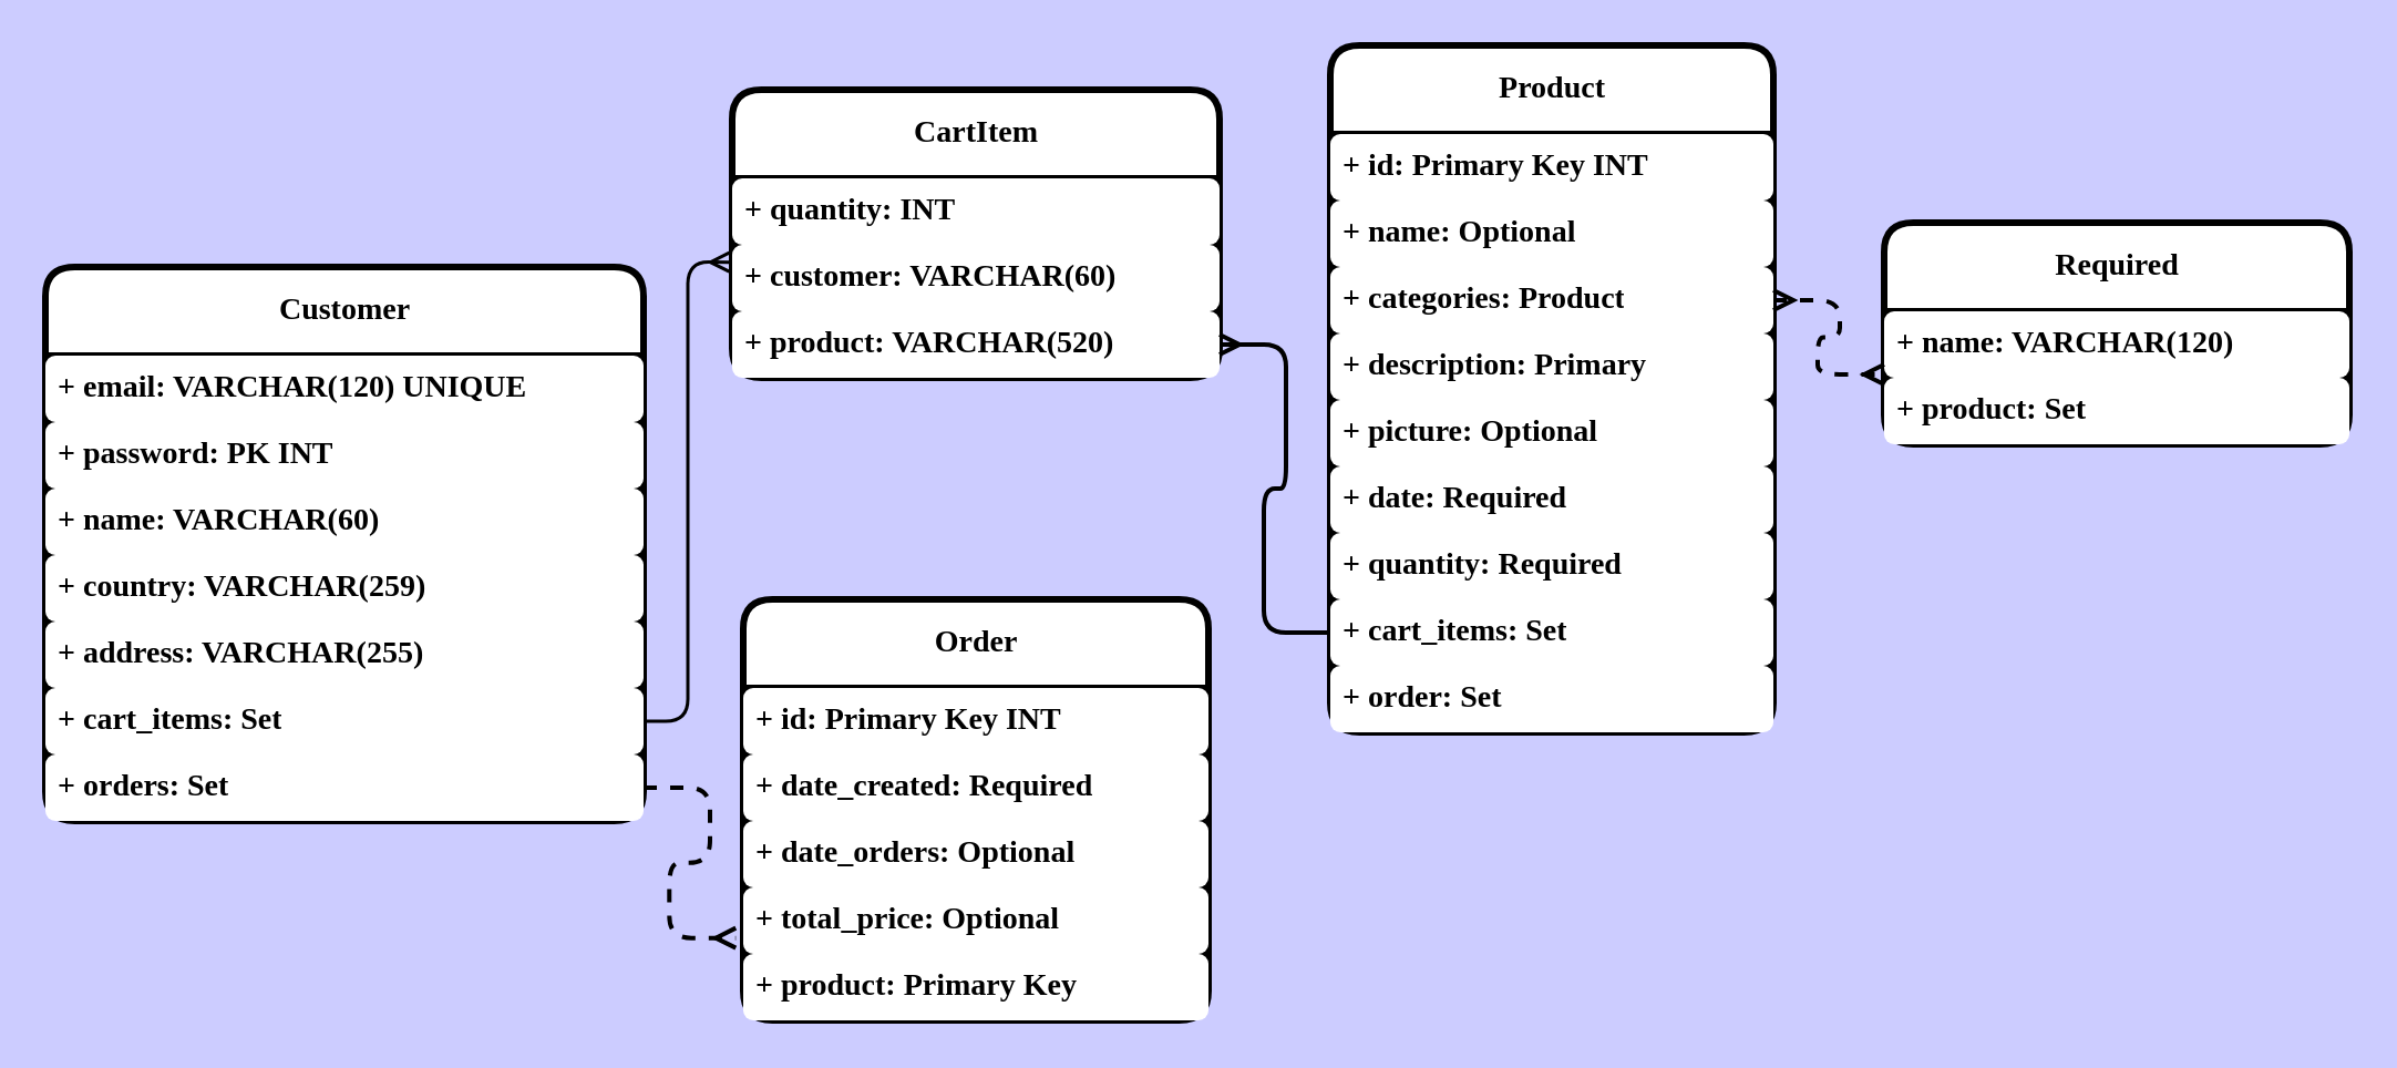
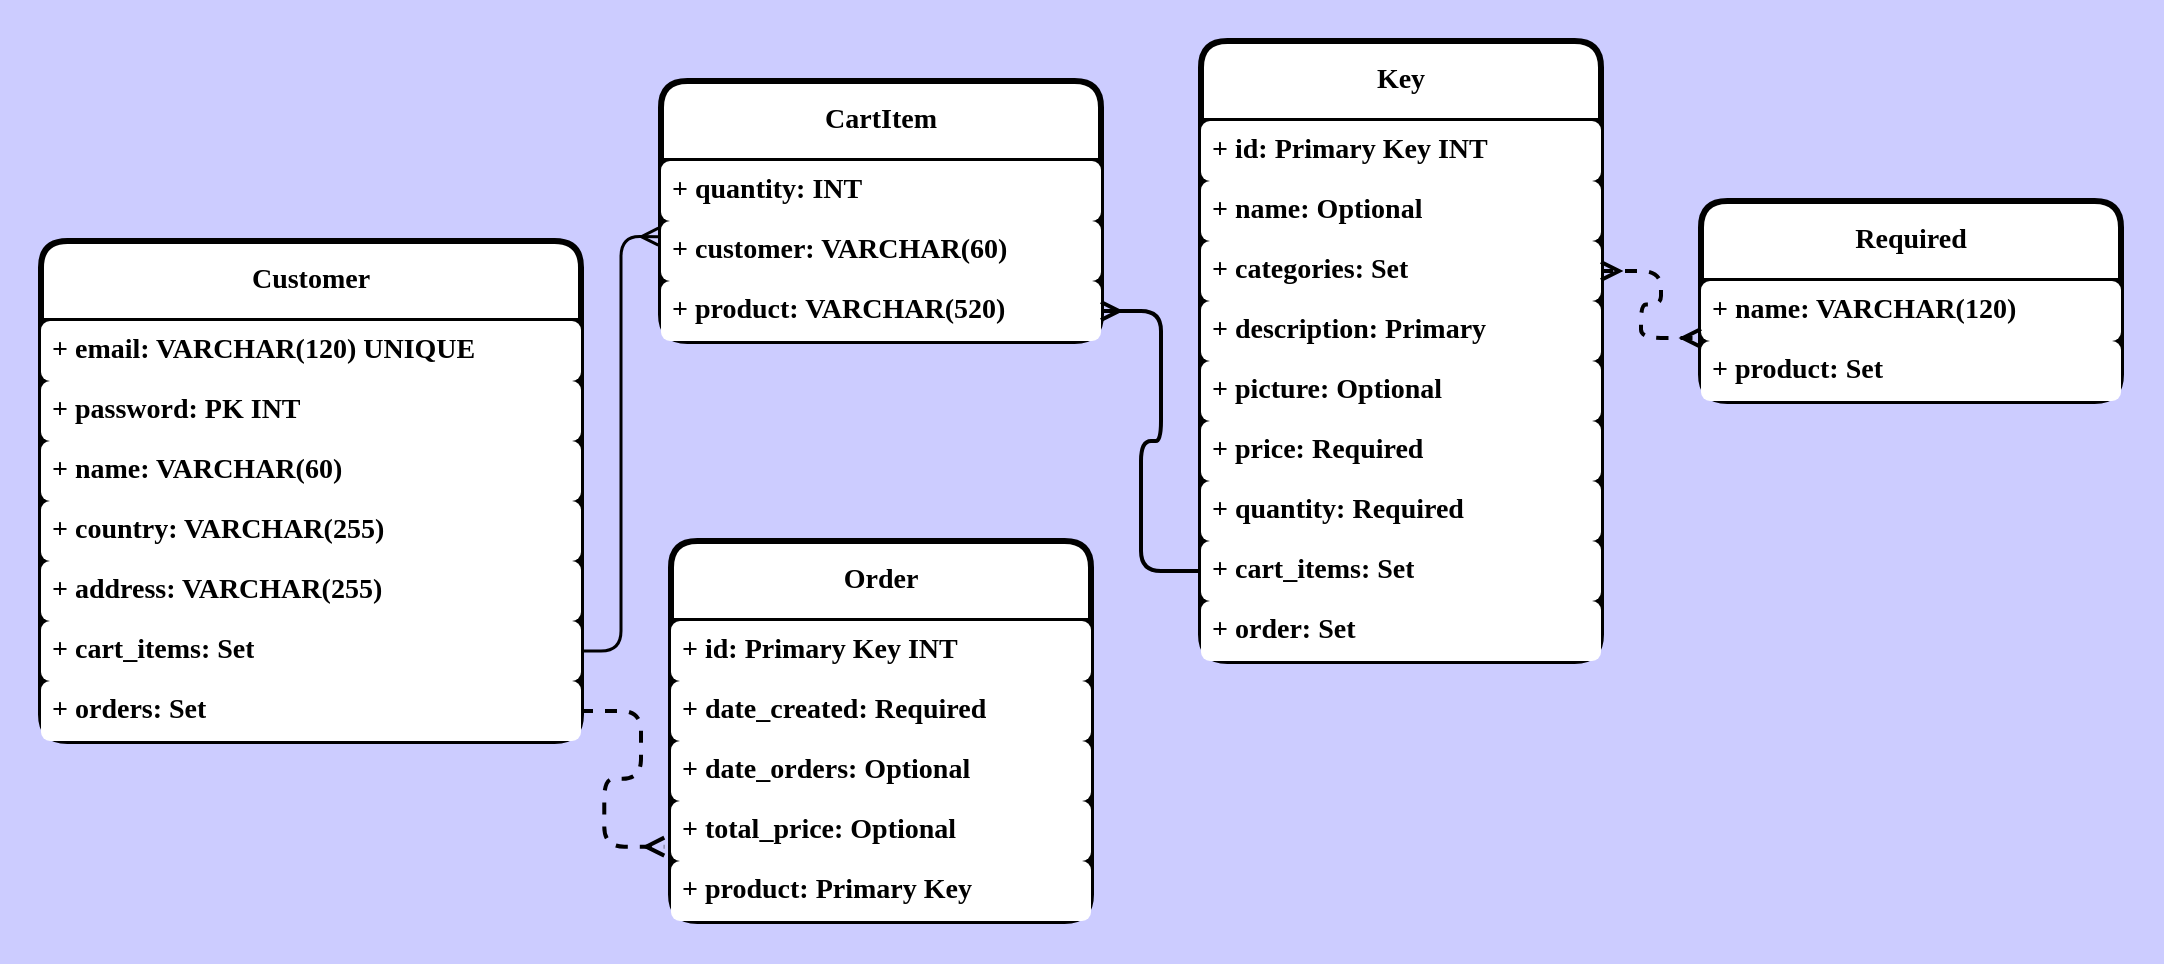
- <mxCell id="2" value="Product" style="swimlane;fontStyle=1;childLayout=stackLayout;horizontal=1;startSize=40;horizontalStack=0;resizeParent=1;resizeParentMax=0;resizeLast=0;collapsible=1;marginBottom=0;align=center;fontSize=14;rounded=1;shadow=0;glass=0;labelBackgroundColor=none;labelBorderColor=none;comic=0;strokeWidth=3;fontFamily=Verdana;arcSize=11;fillColor=default;strokeColor=default;swimlaneFillColor=#000000;html=1;" parent="1" vertex="1"><mxGeometry x="600" y="20" width="200" height="310" as="geometry" /></mxCell>
+ <mxCell id="2" value="Key" style="swimlane;fontStyle=1;childLayout=stackLayout;horizontal=1;startSize=40;horizontalStack=0;resizeParent=1;resizeParentMax=0;resizeLast=0;collapsible=1;marginBottom=0;align=center;fontSize=14;rounded=1;shadow=0;glass=0;labelBackgroundColor=none;labelBorderColor=none;comic=0;strokeWidth=3;fontFamily=Verdana;arcSize=11;fillColor=default;strokeColor=default;swimlaneFillColor=#000000;html=1;" parent="1" vertex="1"><mxGeometry x="600" y="20" width="200" height="310" as="geometry" /></mxCell>
- <mxCell id="5" value="+ categories: Product" style="text;strokeColor=none;fillColor=default;spacingLeft=4;spacingRight=4;overflow=hidden;rotatable=0;points=[[0,0.5],[1,0.5]];portConstraint=eastwest;fontSize=14;fontFamily=Verdana;strokeWidth=3;fontStyle=1;html=1;rounded=1;" parent="2" vertex="1"><mxGeometry y="100" width="200" height="30" as="geometry" /></mxCell>
+ <mxCell id="5" value="+ categories: Set" style="text;strokeColor=none;fillColor=default;spacingLeft=4;spacingRight=4;overflow=hidden;rotatable=0;points=[[0,0.5],[1,0.5]];portConstraint=eastwest;fontSize=14;fontFamily=Verdana;strokeWidth=3;fontStyle=1;html=1;rounded=1;" parent="2" vertex="1"><mxGeometry y="100" width="200" height="30" as="geometry" /></mxCell>
- <mxCell id="8" value="+ date: Required" style="text;strokeColor=none;fillColor=default;spacingLeft=4;spacingRight=4;overflow=hidden;rotatable=0;points=[[0,0.5],[1,0.5]];portConstraint=eastwest;fontSize=14;fontFamily=Verdana;strokeWidth=3;fontStyle=1;html=1;rounded=1;" parent="2" vertex="1"><mxGeometry y="190" width="200" height="30" as="geometry" /></mxCell>
+ <mxCell id="8" value="+ price: Required" style="text;strokeColor=none;fillColor=default;spacingLeft=4;spacingRight=4;overflow=hidden;rotatable=0;points=[[0,0.5],[1,0.5]];portConstraint=eastwest;fontSize=14;fontFamily=Verdana;strokeWidth=3;fontStyle=1;html=1;rounded=1;" parent="2" vertex="1"><mxGeometry y="190" width="200" height="30" as="geometry" /></mxCell>
- <mxCell id="16" value="+ country: VARCHAR(259)" style="text;strokeColor=none;fillColor=default;spacingLeft=4;spacingRight=4;overflow=hidden;rotatable=0;points=[[0,0.5],[1,0.5]];portConstraint=eastwest;fontSize=14;fontFamily=Verdana;strokeWidth=3;fontStyle=1;html=1;rounded=1;" parent="12" vertex="1"><mxGeometry y="130" width="270" height="30" as="geometry" /></mxCell>
+ <mxCell id="16" value="+ country: VARCHAR(255)" style="text;strokeColor=none;fillColor=default;spacingLeft=4;spacingRight=4;overflow=hidden;rotatable=0;points=[[0,0.5],[1,0.5]];portConstraint=eastwest;fontSize=14;fontFamily=Verdana;strokeWidth=3;fontStyle=1;html=1;rounded=1;" parent="12" vertex="1"><mxGeometry y="130" width="270" height="30" as="geometry" /></mxCell>
